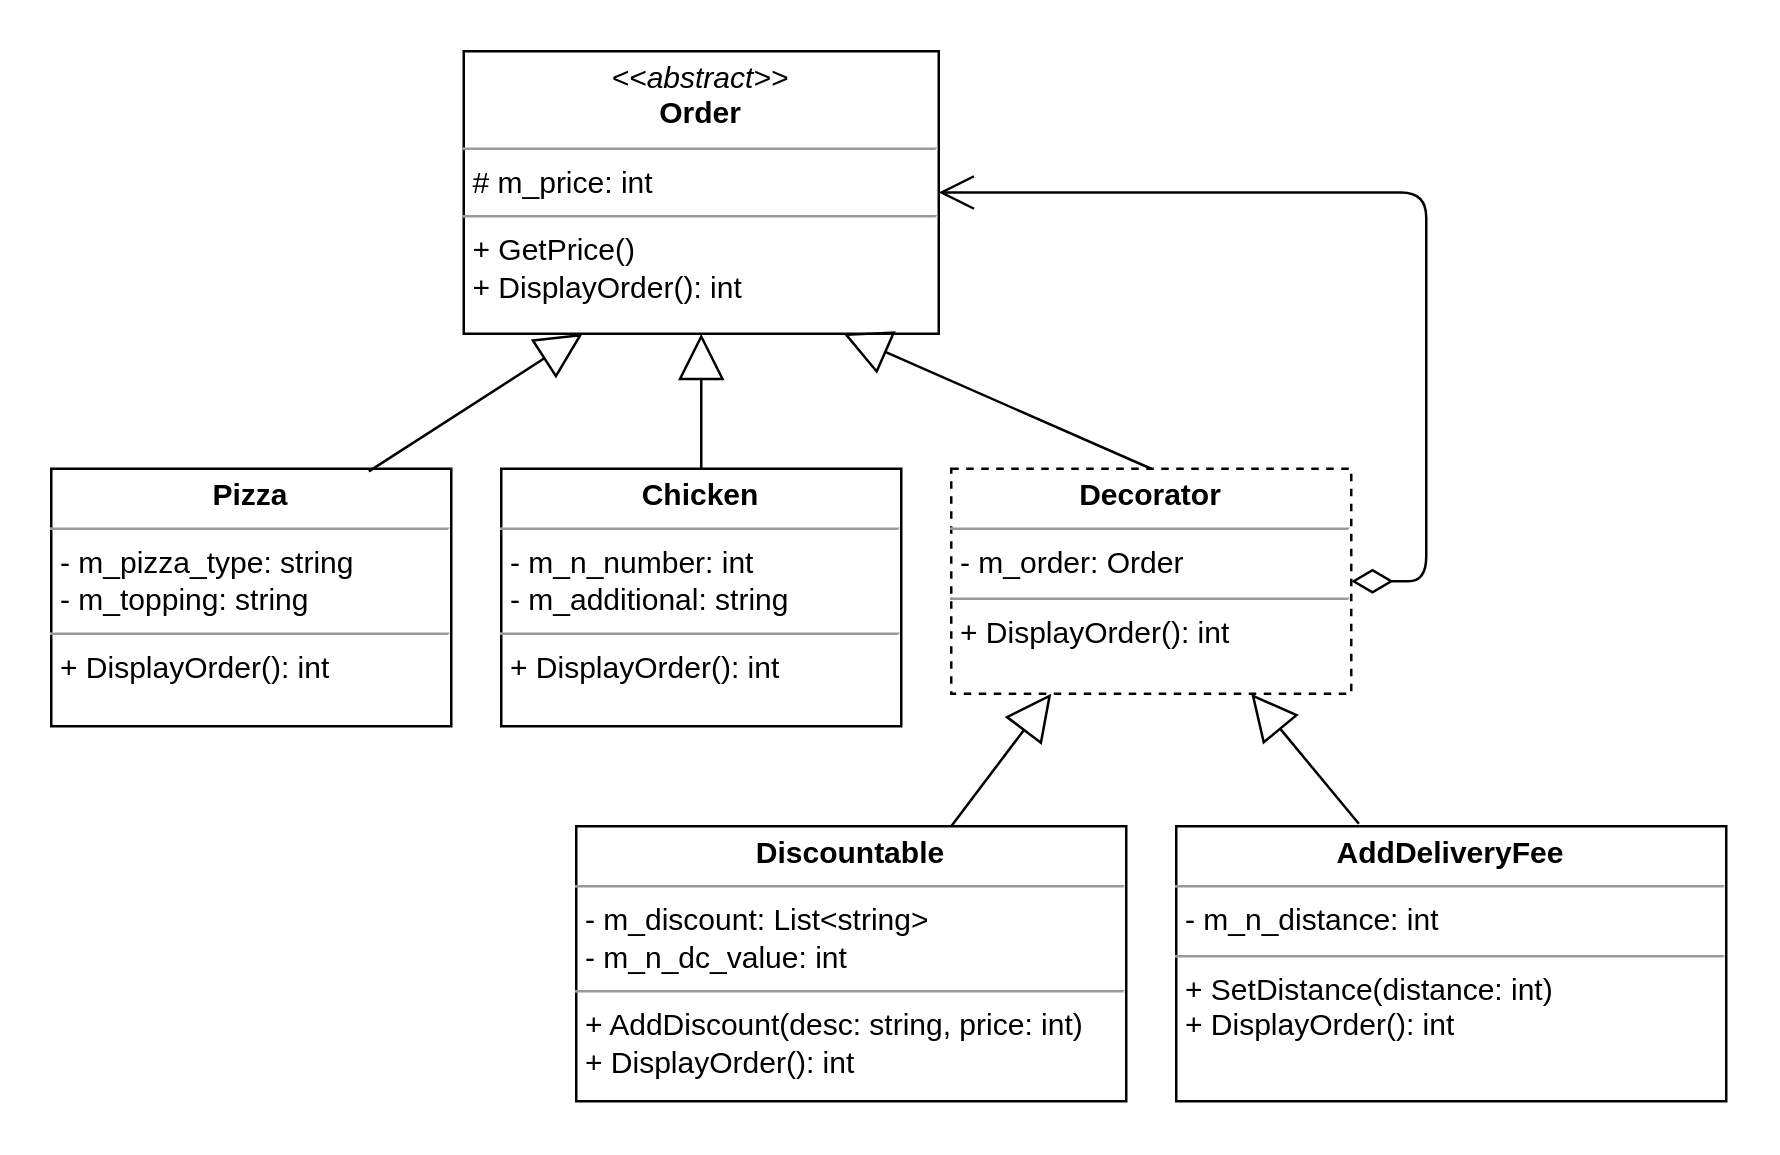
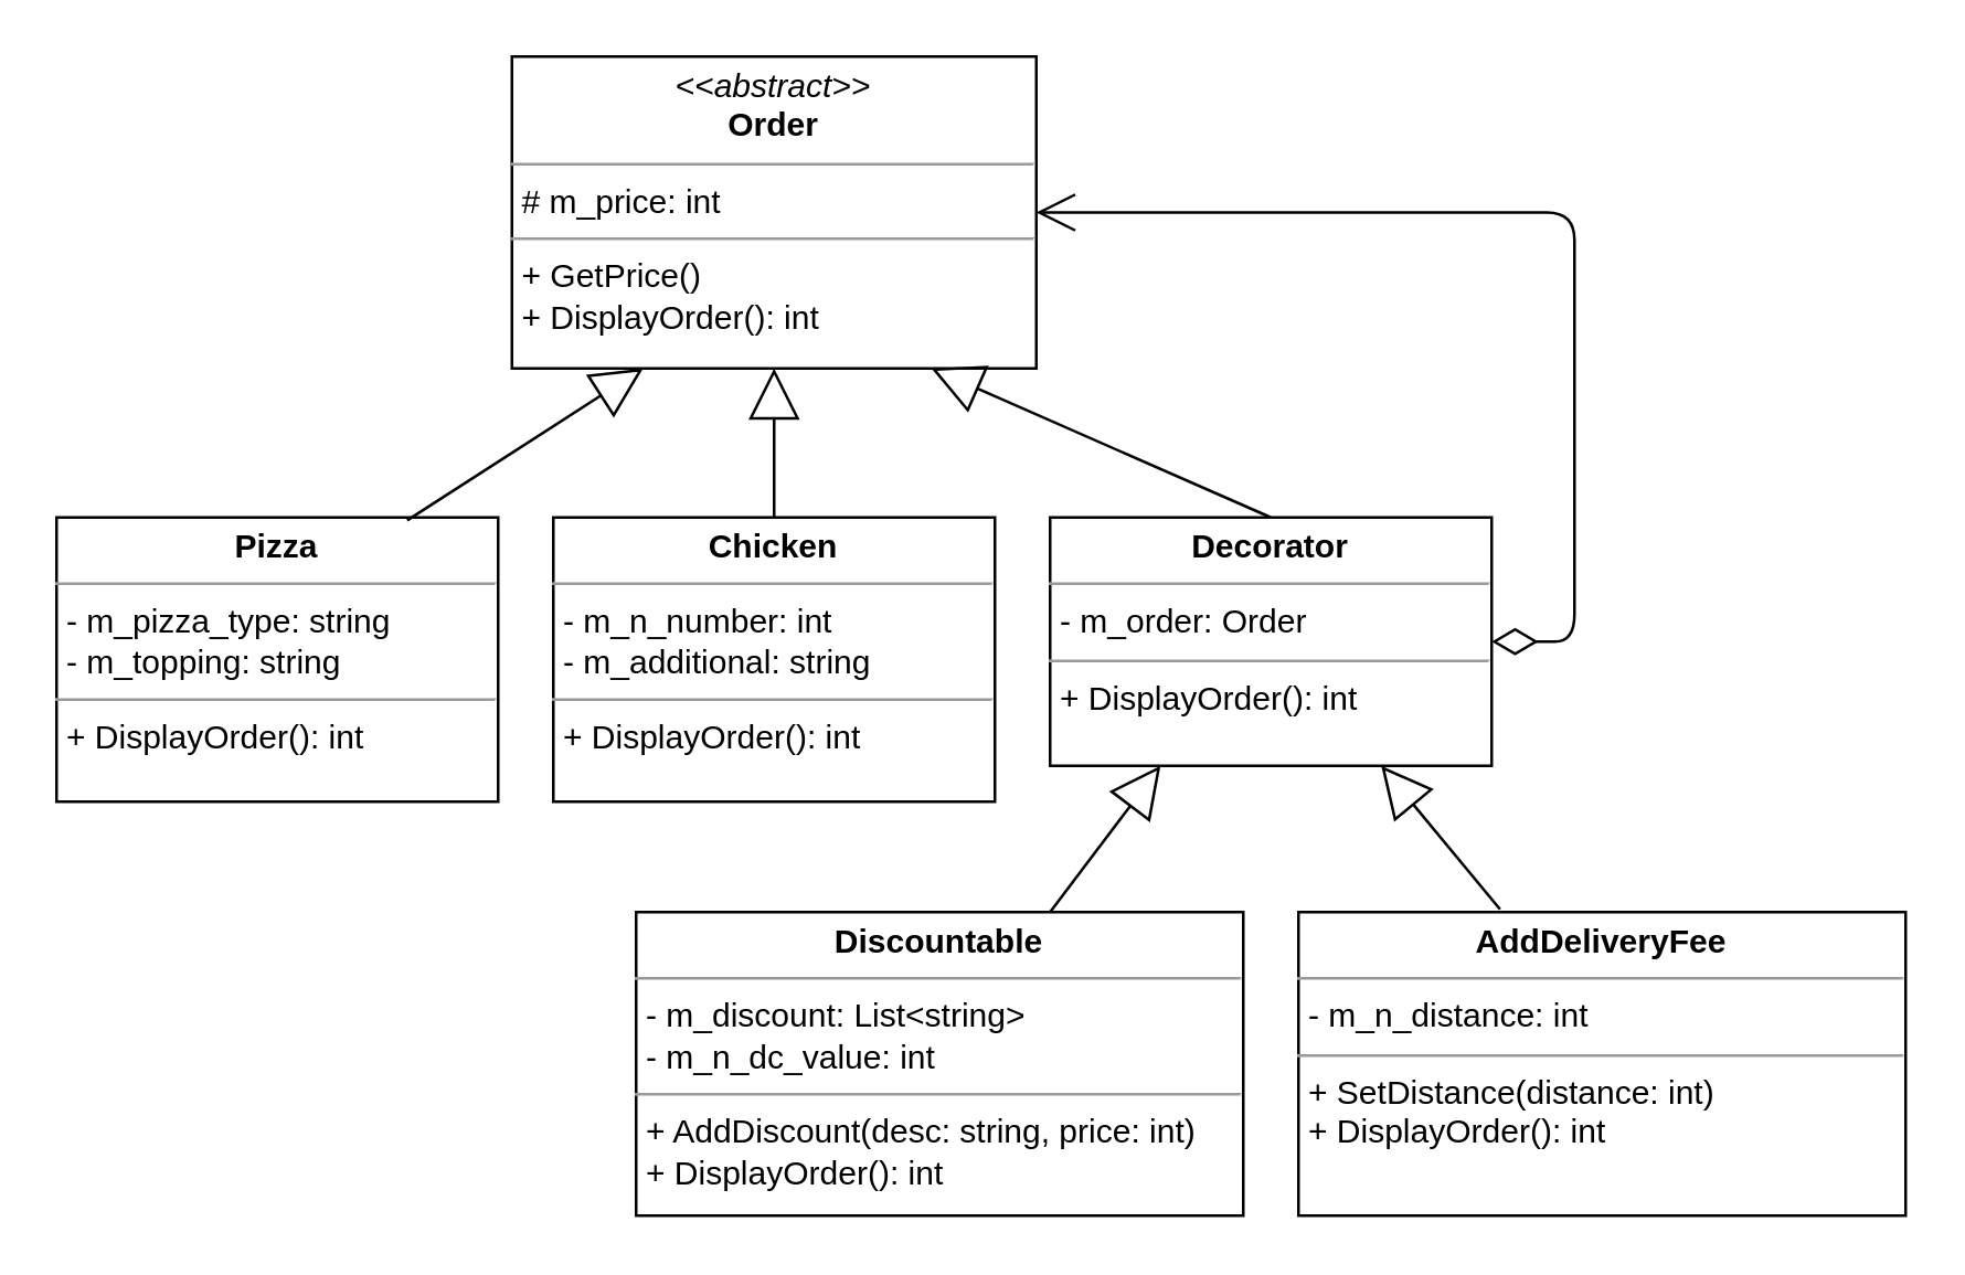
- <mxCell id="5" value="&lt;p style=&quot;margin: 0px ; margin-top: 4px ; text-align: center&quot;&gt;&lt;b&gt;Decorator&lt;/b&gt;&lt;/p&gt;&lt;hr size=&quot;1&quot;&gt;&lt;p style=&quot;margin: 0px ; margin-left: 4px&quot;&gt;- m_order: Order&lt;/p&gt;&lt;hr size=&quot;1&quot;&gt;&lt;p style=&quot;margin: 0px ; margin-left: 4px&quot;&gt;+ DisplayOrder(): int&lt;/p&gt;" style="verticalAlign=top;align=left;overflow=fill;fontSize=12;fontFamily=Helvetica;html=1;rounded=0;shadow=0;comic=0;labelBackgroundColor=none;strokeColor=#000000;strokeWidth=1;fillColor=#ffffff;dashed=1;" vertex="1" parent="1"><mxGeometry x="380" y="187" width="160" height="90" as="geometry" /></mxCell>
+ <mxCell id="5" value="&lt;p style=&quot;margin: 0px ; margin-top: 4px ; text-align: center&quot;&gt;&lt;b&gt;Decorator&lt;/b&gt;&lt;/p&gt;&lt;hr size=&quot;1&quot;&gt;&lt;p style=&quot;margin: 0px ; margin-left: 4px&quot;&gt;- m_order: Order&lt;/p&gt;&lt;hr size=&quot;1&quot;&gt;&lt;p style=&quot;margin: 0px ; margin-left: 4px&quot;&gt;+ DisplayOrder(): int&lt;/p&gt;" style="verticalAlign=top;align=left;overflow=fill;fontSize=12;fontFamily=Helvetica;html=1;rounded=0;shadow=0;comic=0;labelBackgroundColor=none;strokeColor=#000000;strokeWidth=1;fillColor=#ffffff;" vertex="1" parent="1"><mxGeometry x="380" y="187" width="160" height="90" as="geometry" /></mxCell>
